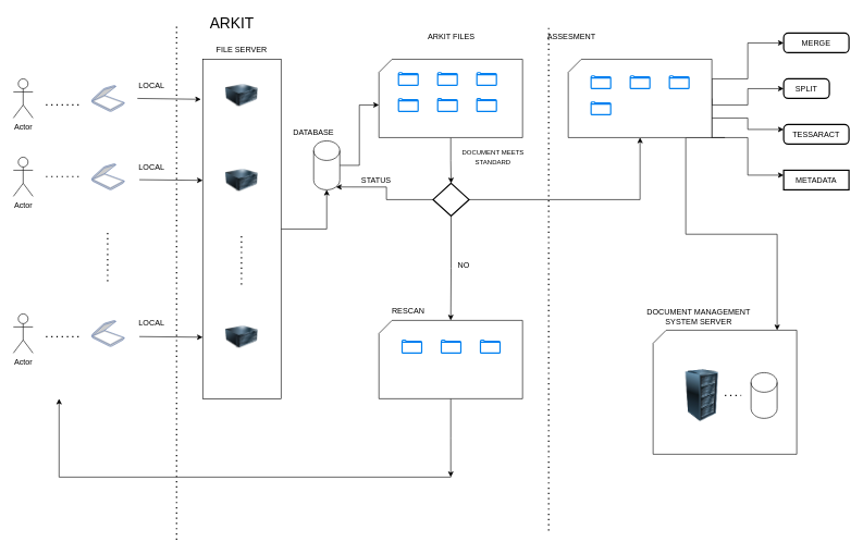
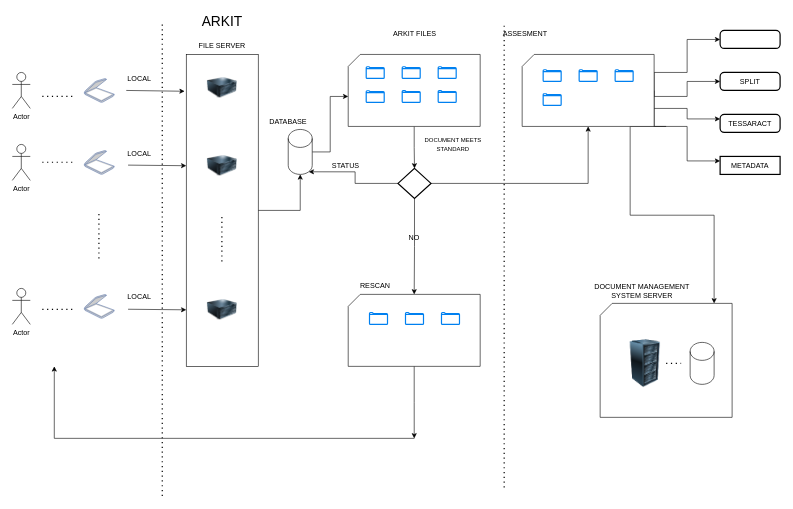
- <mxCell id="12" value="&lt;font style=&quot;font-size: 23px;&quot;&gt;ARKIT&lt;/font&gt;" style="text;html=1;strokeColor=none;fillColor=none;align=center;verticalAlign=middle;whiteSpace=wrap;rounded=0;" parent="1" vertex="1"><mxGeometry x="325" y="20" width="60" height="30" as="geometry" /></mxCell>
+ <mxCell id="12" value="&lt;font style=&quot;font-size: 23px;&quot;&gt;ARKIT&lt;/font&gt;" style="text;html=1;strokeColor=none;fillColor=none;align=center;verticalAlign=middle;whiteSpace=wrap;rounded=0;" parent="1" vertex="1"><mxGeometry x="340" y="20" width="60" height="30" as="geometry" /></mxCell>
- <mxCell id="61" value="MERGE" style="text;html=1;strokeColor=none;fillColor=none;align=center;verticalAlign=middle;whiteSpace=wrap;rounded=0;" parent="1" vertex="1"><mxGeometry x="1220" y="50" width="60" height="30" as="geometry" /></mxCell>
- <mxCell id="36" value="SPLIT" style="rounded=1;whiteSpace=wrap;html=1;absoluteArcSize=1;arcSize=14;strokeWidth=2;" parent="1" vertex="1"><mxGeometry x="1200" y="120" width="70" height="30" as="geometry" /></mxCell>
+ <mxCell id="36" value="SPLIT" style="rounded=1;whiteSpace=wrap;html=1;absoluteArcSize=1;arcSize=14;strokeWidth=2;" parent="1" vertex="1"><mxGeometry x="1200" y="120" width="100" height="30" as="geometry" /></mxCell>
- <mxCell id="60" value="NO" style="text;html=1;strokeColor=none;fillColor=none;align=center;verticalAlign=middle;whiteSpace=wrap;rounded=0;" parent="1" vertex="1"><mxGeometry x="680" y="390" width="60" height="30" as="geometry" /></mxCell>
+ <mxCell id="60" value="NO" style="text;html=1;strokeColor=none;fillColor=none;align=center;verticalAlign=middle;whiteSpace=wrap;rounded=0;" parent="1" vertex="1"><mxGeometry x="660" y="380" width="60" height="30" as="geometry" /></mxCell>
